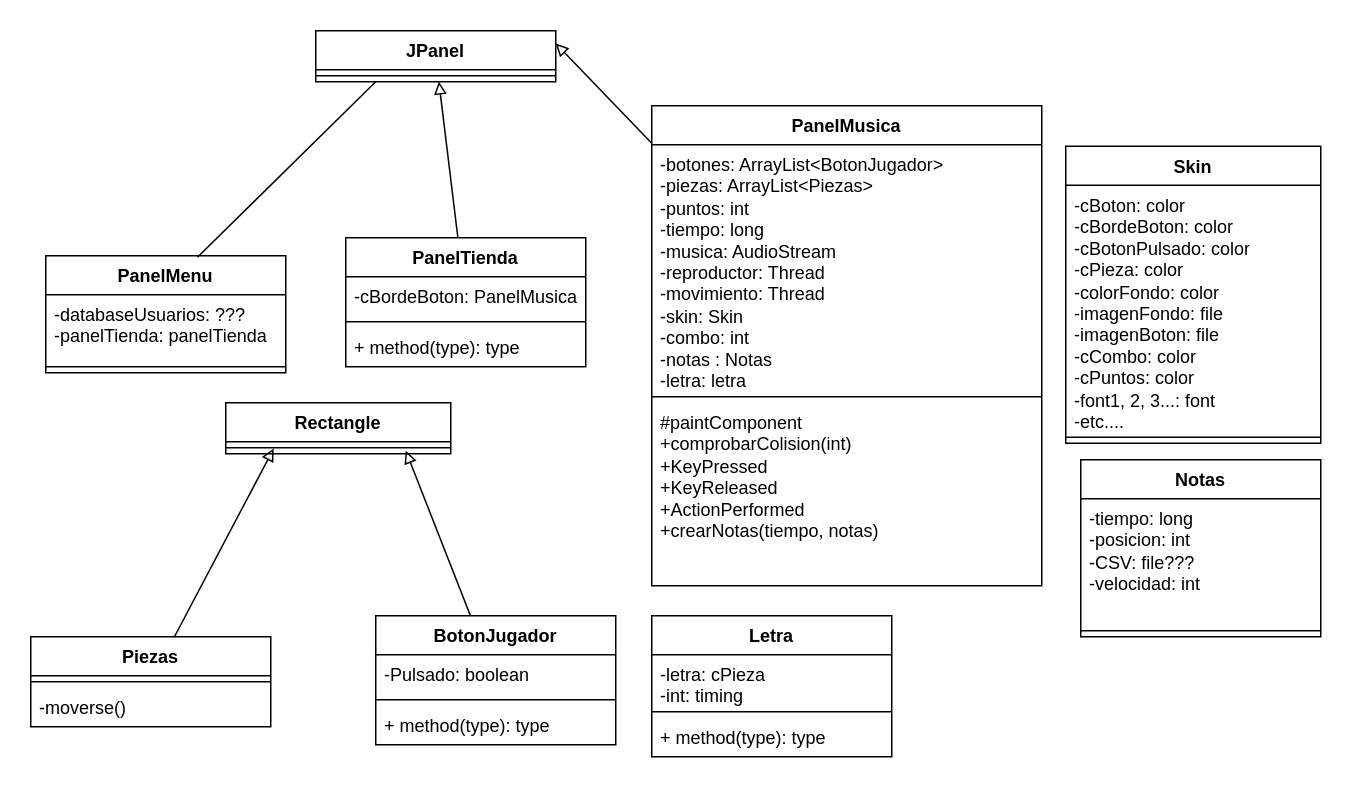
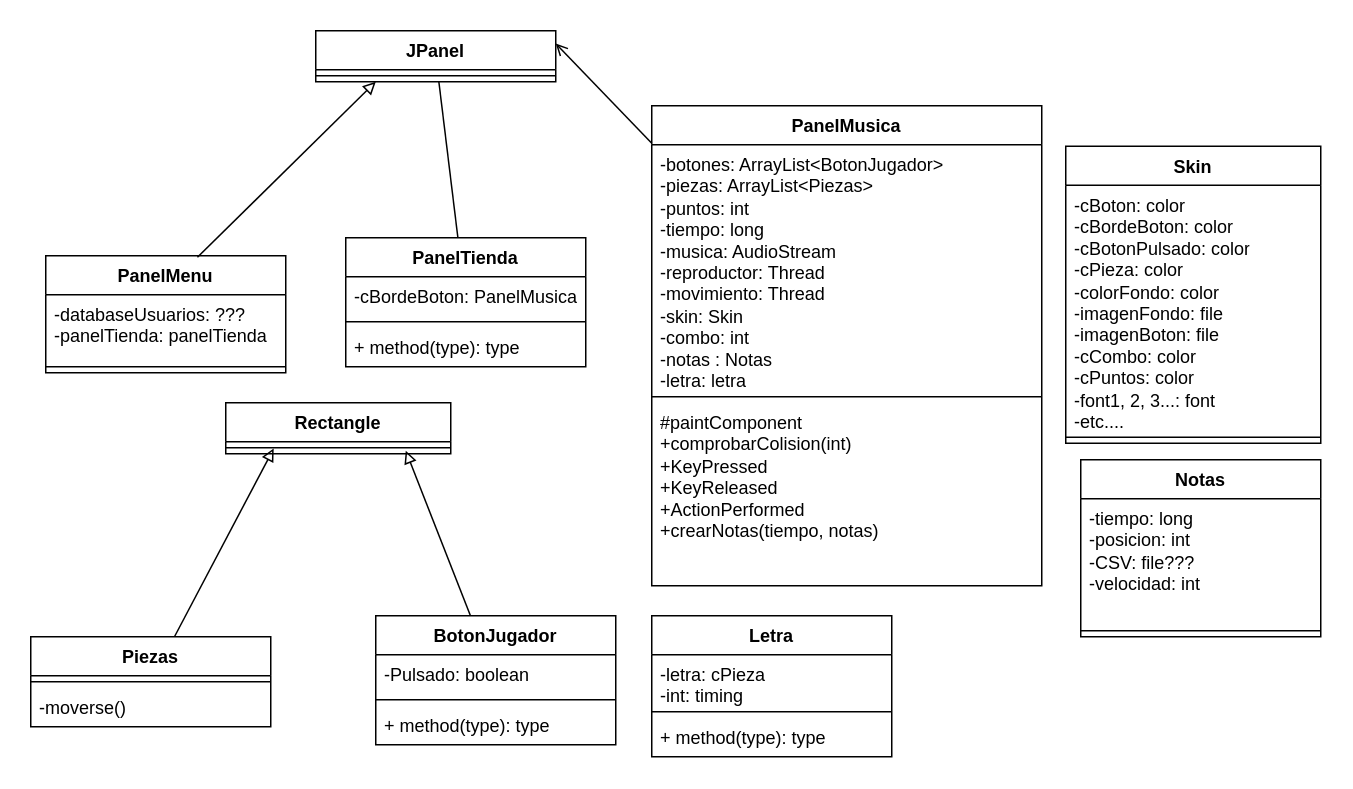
- <mxCell id="32" value="" style="endArrow=block;html=1;rounded=0;entryX=1;entryY=0.25;entryDx=0;entryDy=0;endFill=0;" edge="1" parent="1" source="2" target="28"><mxGeometry width="50" height="50" relative="1" as="geometry"><mxPoint x="350" y="127.014" as="sourcePoint" /><mxPoint x="468.88" y="-40" as="targetPoint" /></mxGeometry></mxCell>
+ <mxCell id="32" value="" style="endArrow=open;html=1;rounded=0;entryX=1;entryY=0.25;entryDx=0;entryDy=0;endFill=0;" edge="1" parent="1" source="2" target="28"><mxGeometry width="50" height="50" relative="1" as="geometry"><mxPoint x="350" y="127.014" as="sourcePoint" /><mxPoint x="468.88" y="-40" as="targetPoint" /></mxGeometry></mxCell>
- <mxCell id="30" value="" style="endArrow=none;html=1;rounded=0;entryX=0.25;entryY=1;entryDx=0;entryDy=0;exitX=0.632;exitY=0.013;exitDx=0;exitDy=0;exitPerimeter=0;endFill=0;" edge="1" parent="1" source="6" target="28"><mxGeometry width="50" height="50" relative="1" as="geometry"><mxPoint x="140" y="130" as="sourcePoint" /><mxPoint x="190" y="80" as="targetPoint" /></mxGeometry></mxCell>
+ <mxCell id="30" value="" style="endArrow=block;html=1;rounded=0;entryX=0.25;entryY=1;entryDx=0;entryDy=0;exitX=0.632;exitY=0.013;exitDx=0;exitDy=0;exitPerimeter=0;endFill=0;" edge="1" parent="1" source="6" target="28"><mxGeometry width="50" height="50" relative="1" as="geometry"><mxPoint x="140" y="130" as="sourcePoint" /><mxPoint x="190" y="80" as="targetPoint" /></mxGeometry></mxCell>
- <mxCell id="31" value="" style="endArrow=block;html=1;rounded=0;endFill=0;" edge="1" parent="1" source="24" target="28"><mxGeometry width="50" height="50" relative="1" as="geometry"><mxPoint x="250.56" y="171.014" as="sourcePoint" /><mxPoint x="369.44" y="4" as="targetPoint" /></mxGeometry></mxCell>
+ <mxCell id="31" value="" style="endArrow=none;html=1;rounded=0;endFill=0;" edge="1" parent="1" source="24" target="28"><mxGeometry width="50" height="50" relative="1" as="geometry"><mxPoint x="250.56" y="171.014" as="sourcePoint" /><mxPoint x="369.44" y="4" as="targetPoint" /></mxGeometry></mxCell>
